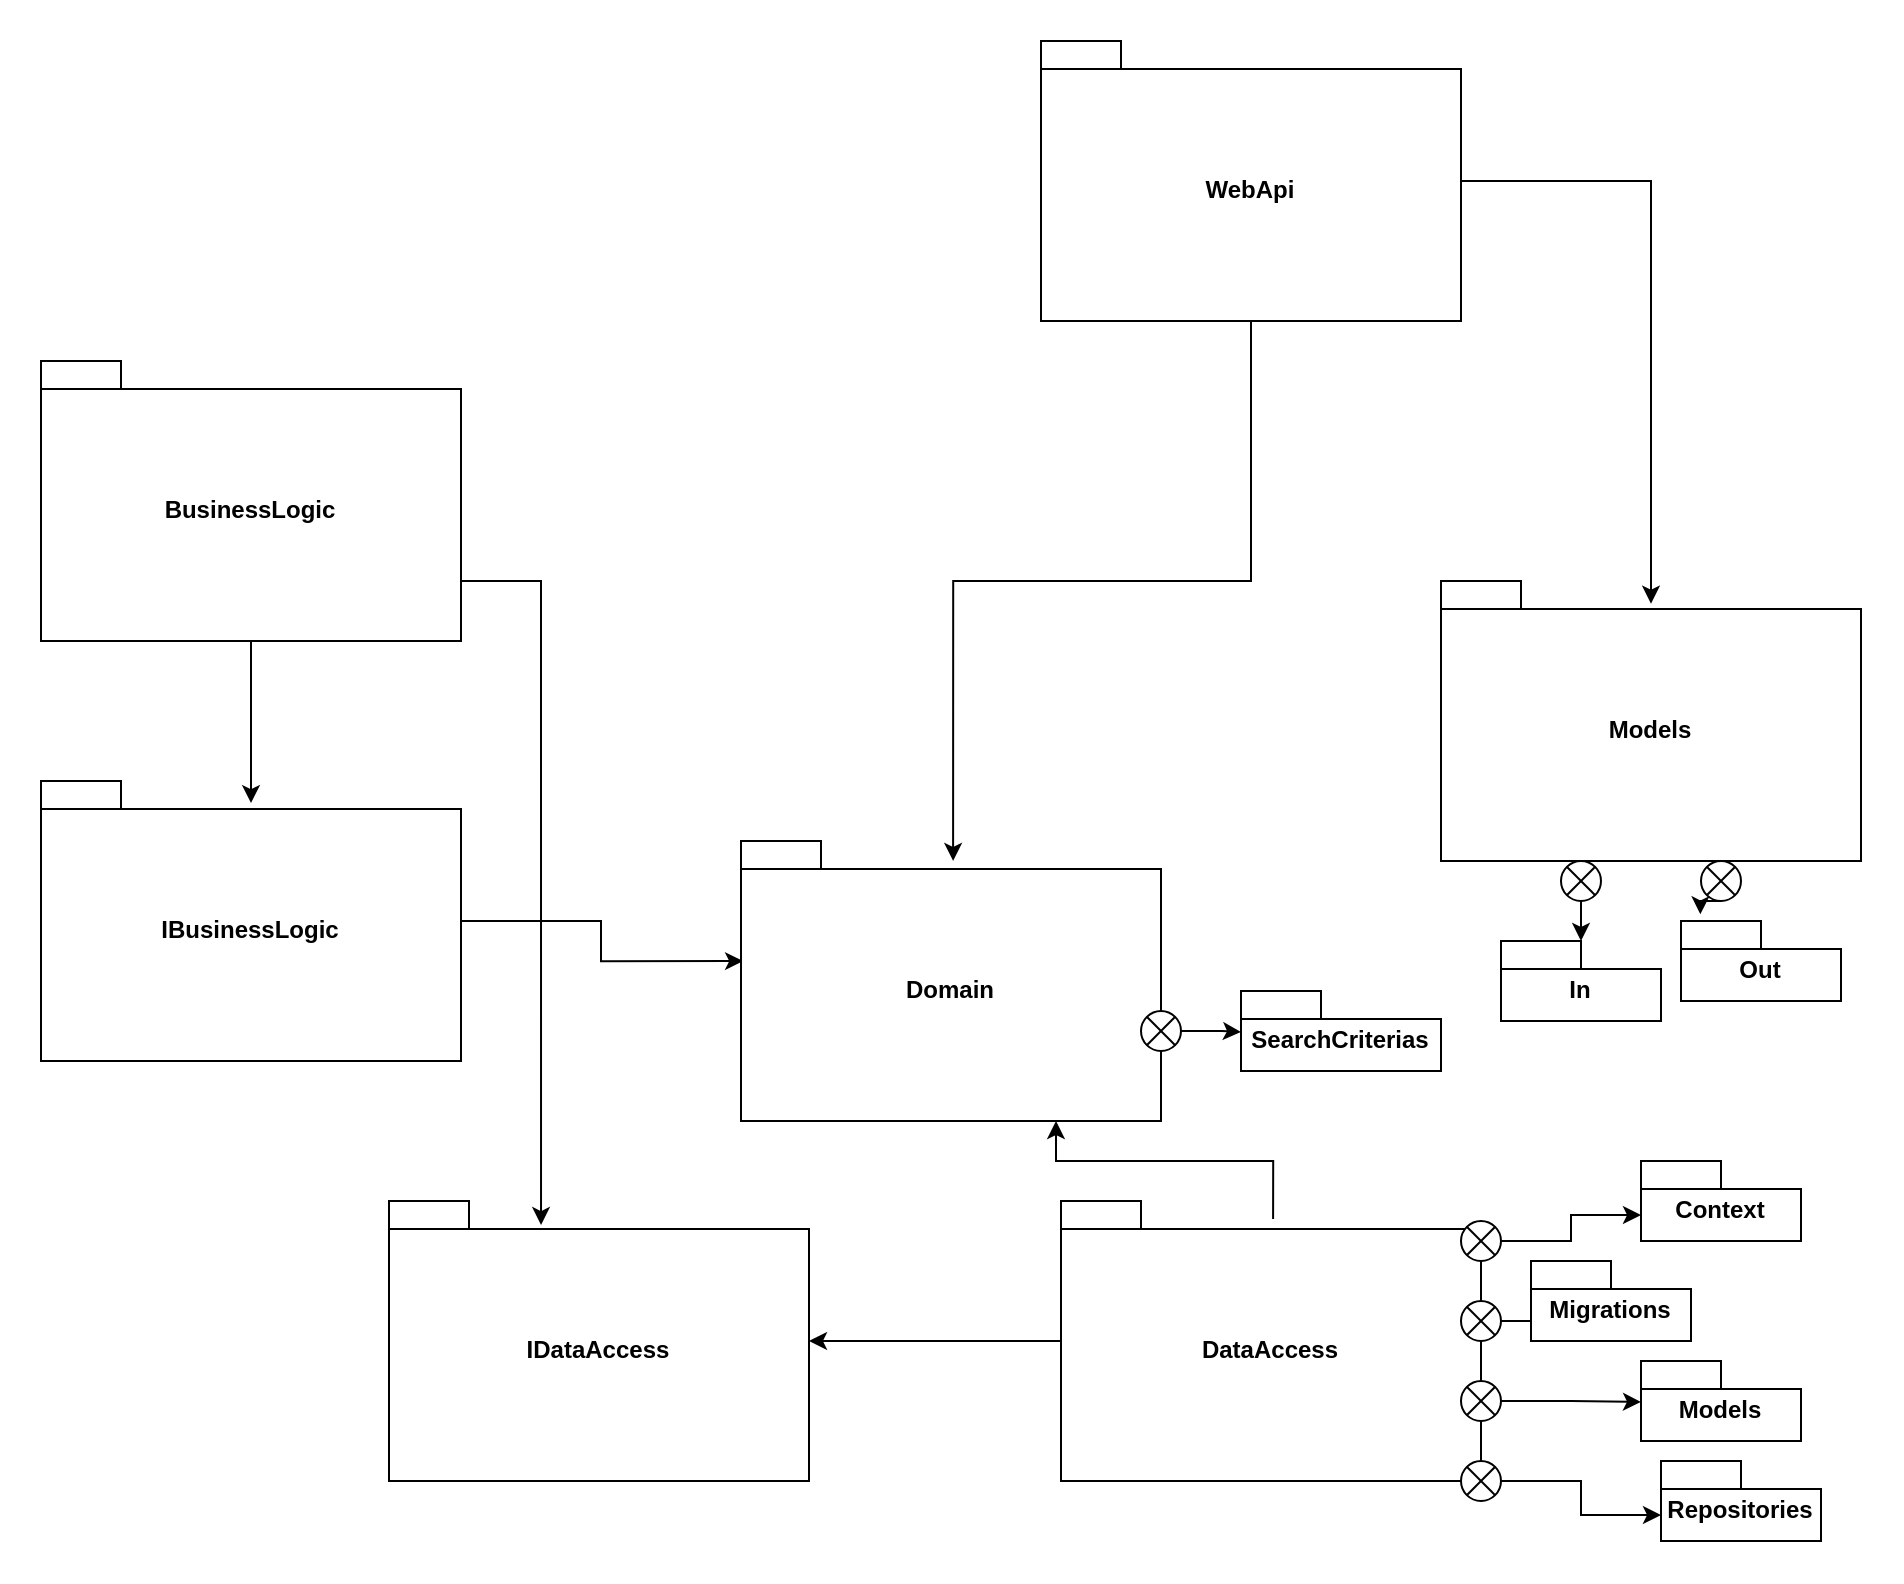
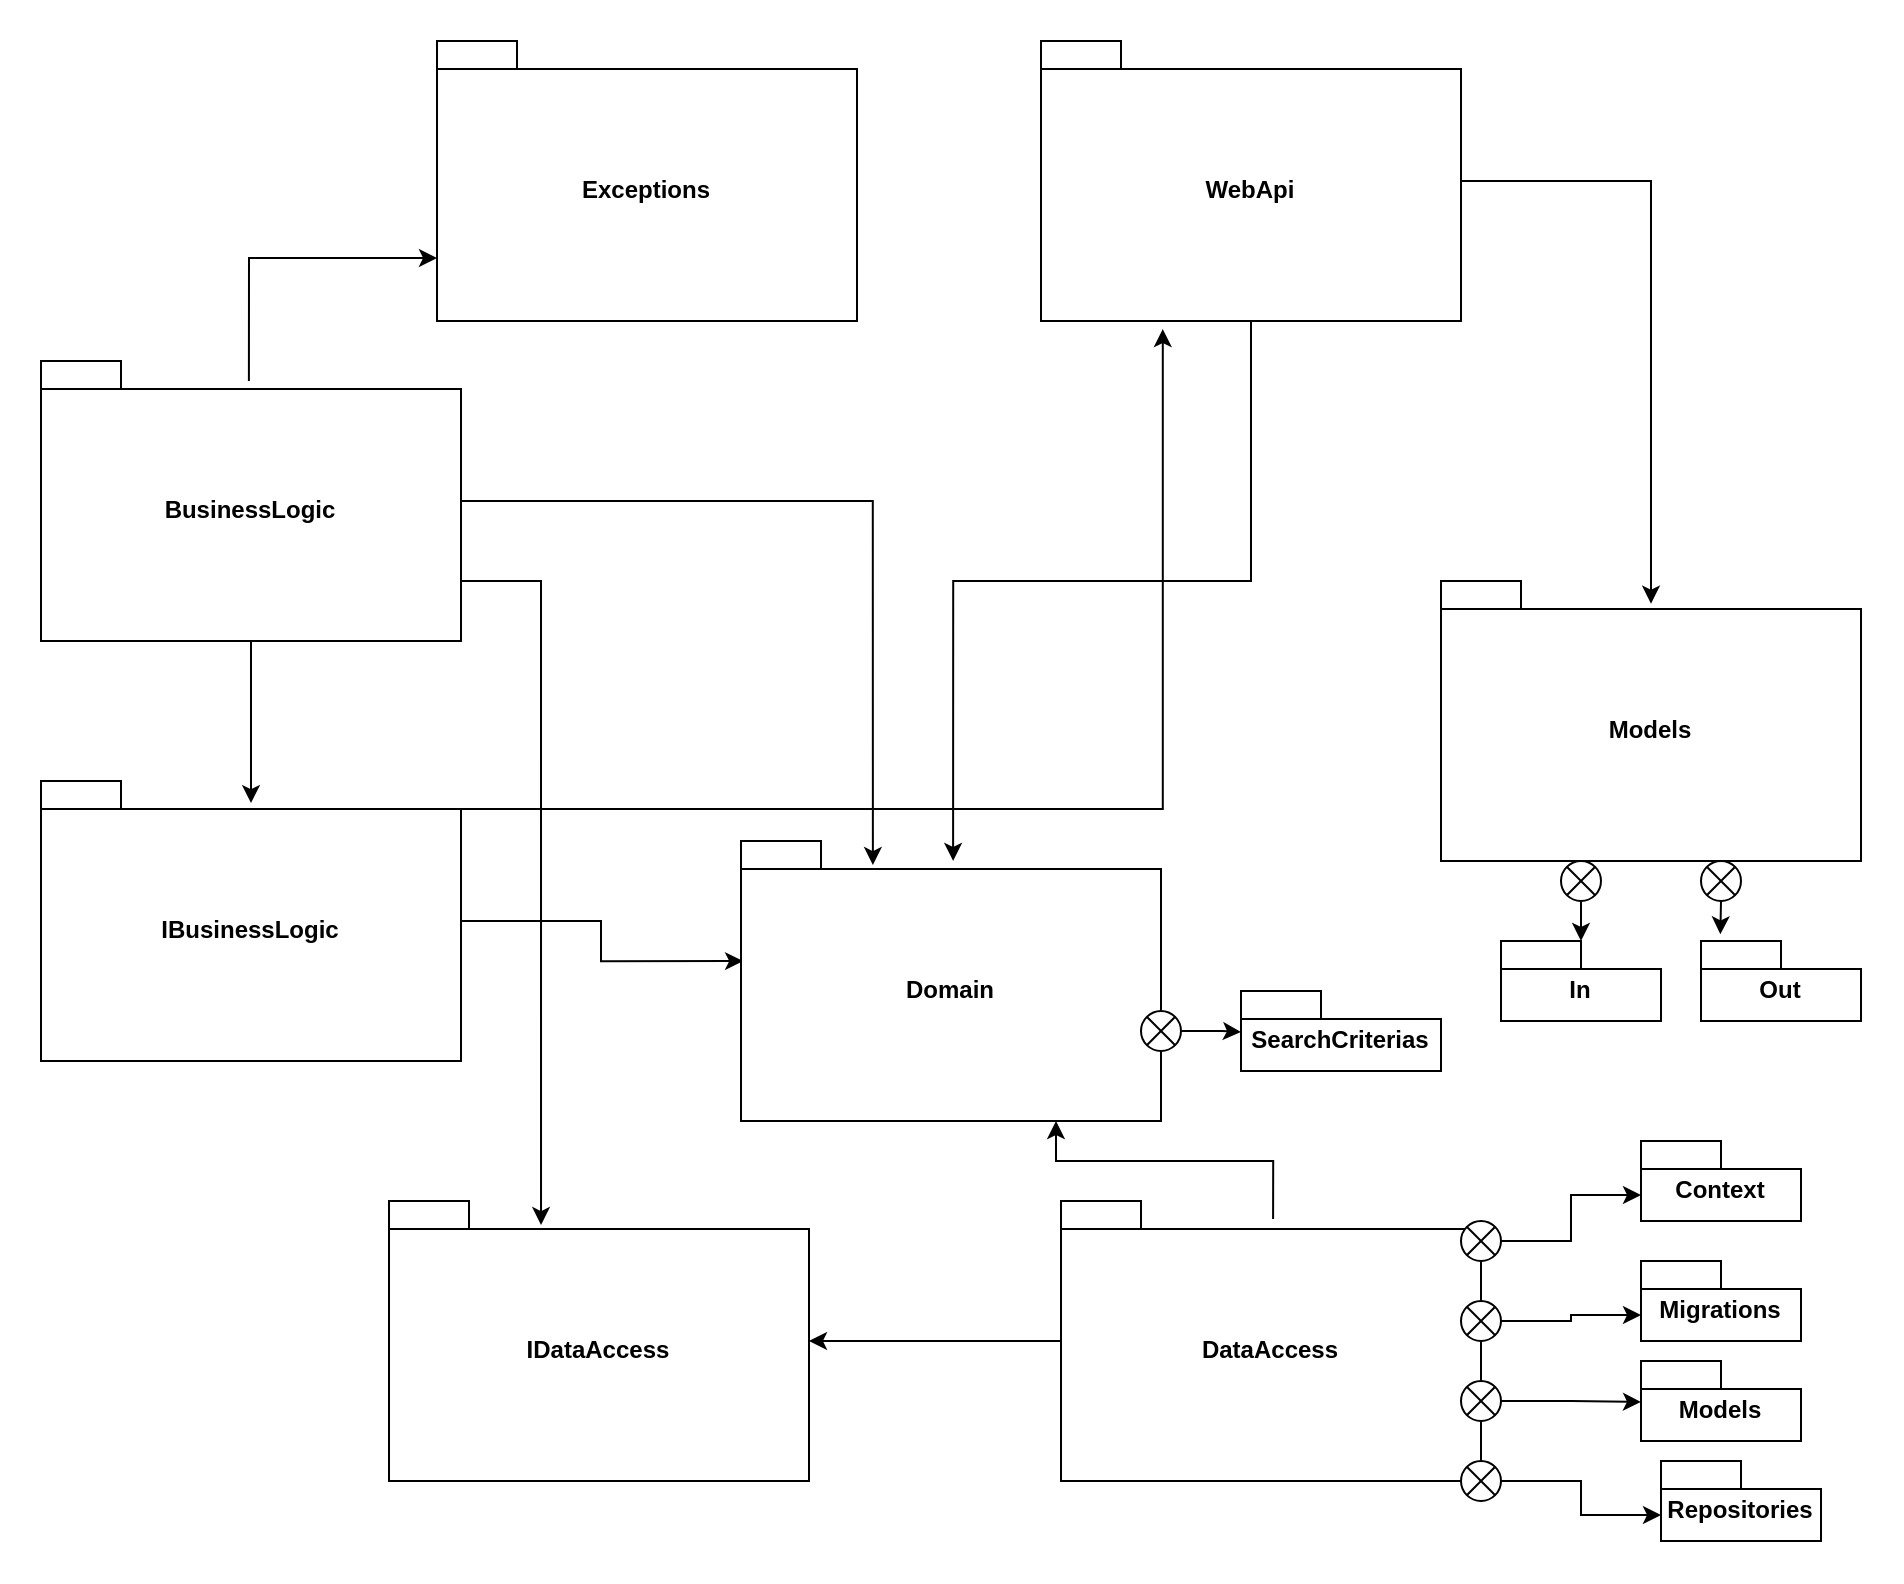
+ <mxCell id="15" value="Exceptions" style="shape=folder;fontStyle=1;spacingTop=10;tabWidth=40;tabHeight=14;tabPosition=left;html=1;whiteSpace=wrap;" vertex="1" parent="1"><mxGeometry x="218" y="20" width="210" height="140" as="geometry" /></mxCell>
+ <mxCell id="5" style="edgeStyle=orthogonalEdgeStyle;rounded=0;orthogonalLoop=1;jettySize=auto;html=1;entryX=0;entryY=0;entryDx=0;entryDy=108.5;entryPerimeter=0;exitX=0.495;exitY=0.071;exitDx=0;exitDy=0;exitPerimeter=0;" edge="1" parent="1" source="6" target="15"><mxGeometry relative="1" as="geometry"><mxPoint x="125" y="120" as="targetPoint" /></mxGeometry></mxCell>
+ <mxCell id="2" style="edgeStyle=orthogonalEdgeStyle;rounded=0;orthogonalLoop=1;jettySize=auto;html=1;entryX=0.314;entryY=0.086;entryDx=0;entryDy=0;entryPerimeter=0;" edge="1" parent="1" source="6" target="14"><mxGeometry relative="1" as="geometry"><mxPoint x="400" y="250" as="targetPoint" /></mxGeometry></mxCell>
+ <mxCell id="8" style="edgeStyle=orthogonalEdgeStyle;rounded=0;orthogonalLoop=1;jettySize=auto;html=1;exitX=0;exitY=0;exitDx=210;exitDy=14;exitPerimeter=0;entryX=0.29;entryY=1.029;entryDx=0;entryDy=0;entryPerimeter=0;" edge="1" parent="1" source="9" target="19"><mxGeometry relative="1" as="geometry" /></mxCell>
- <mxCell id="40" value="Out" style="shape=folder;fontStyle=1;spacingTop=10;tabWidth=40;tabHeight=14;tabPosition=left;html=1;whiteSpace=wrap;" vertex="1" parent="1"><mxGeometry x="840" y="460" width="80" height="40" as="geometry" /></mxCell>
+ <mxCell id="40" value="Out" style="shape=folder;fontStyle=1;spacingTop=10;tabWidth=40;tabHeight=14;tabPosition=left;html=1;whiteSpace=wrap;" vertex="1" parent="1"><mxGeometry x="850" y="470" width="80" height="40" as="geometry" /></mxCell>
- <mxCell id="28" value="Context" style="shape=folder;fontStyle=1;spacingTop=10;tabWidth=40;tabHeight=14;tabPosition=left;html=1;whiteSpace=wrap;" vertex="1" parent="1"><mxGeometry x="820" y="580" width="80" height="40" as="geometry" /></mxCell>
+ <mxCell id="28" value="Context" style="shape=folder;fontStyle=1;spacingTop=10;tabWidth=40;tabHeight=14;tabPosition=left;html=1;whiteSpace=wrap;" vertex="1" parent="1"><mxGeometry x="820" y="570" width="80" height="40" as="geometry" /></mxCell>
- <mxCell id="29" value="Migrations" style="shape=folder;fontStyle=1;spacingTop=10;tabWidth=40;tabHeight=14;tabPosition=left;html=1;whiteSpace=wrap;" vertex="1" parent="1"><mxGeometry x="765" y="630" width="80" height="40" as="geometry" /></mxCell>
+ <mxCell id="29" value="Migrations" style="shape=folder;fontStyle=1;spacingTop=10;tabWidth=40;tabHeight=14;tabPosition=left;html=1;whiteSpace=wrap;" vertex="1" parent="1"><mxGeometry x="820" y="630" width="80" height="40" as="geometry" /></mxCell>
